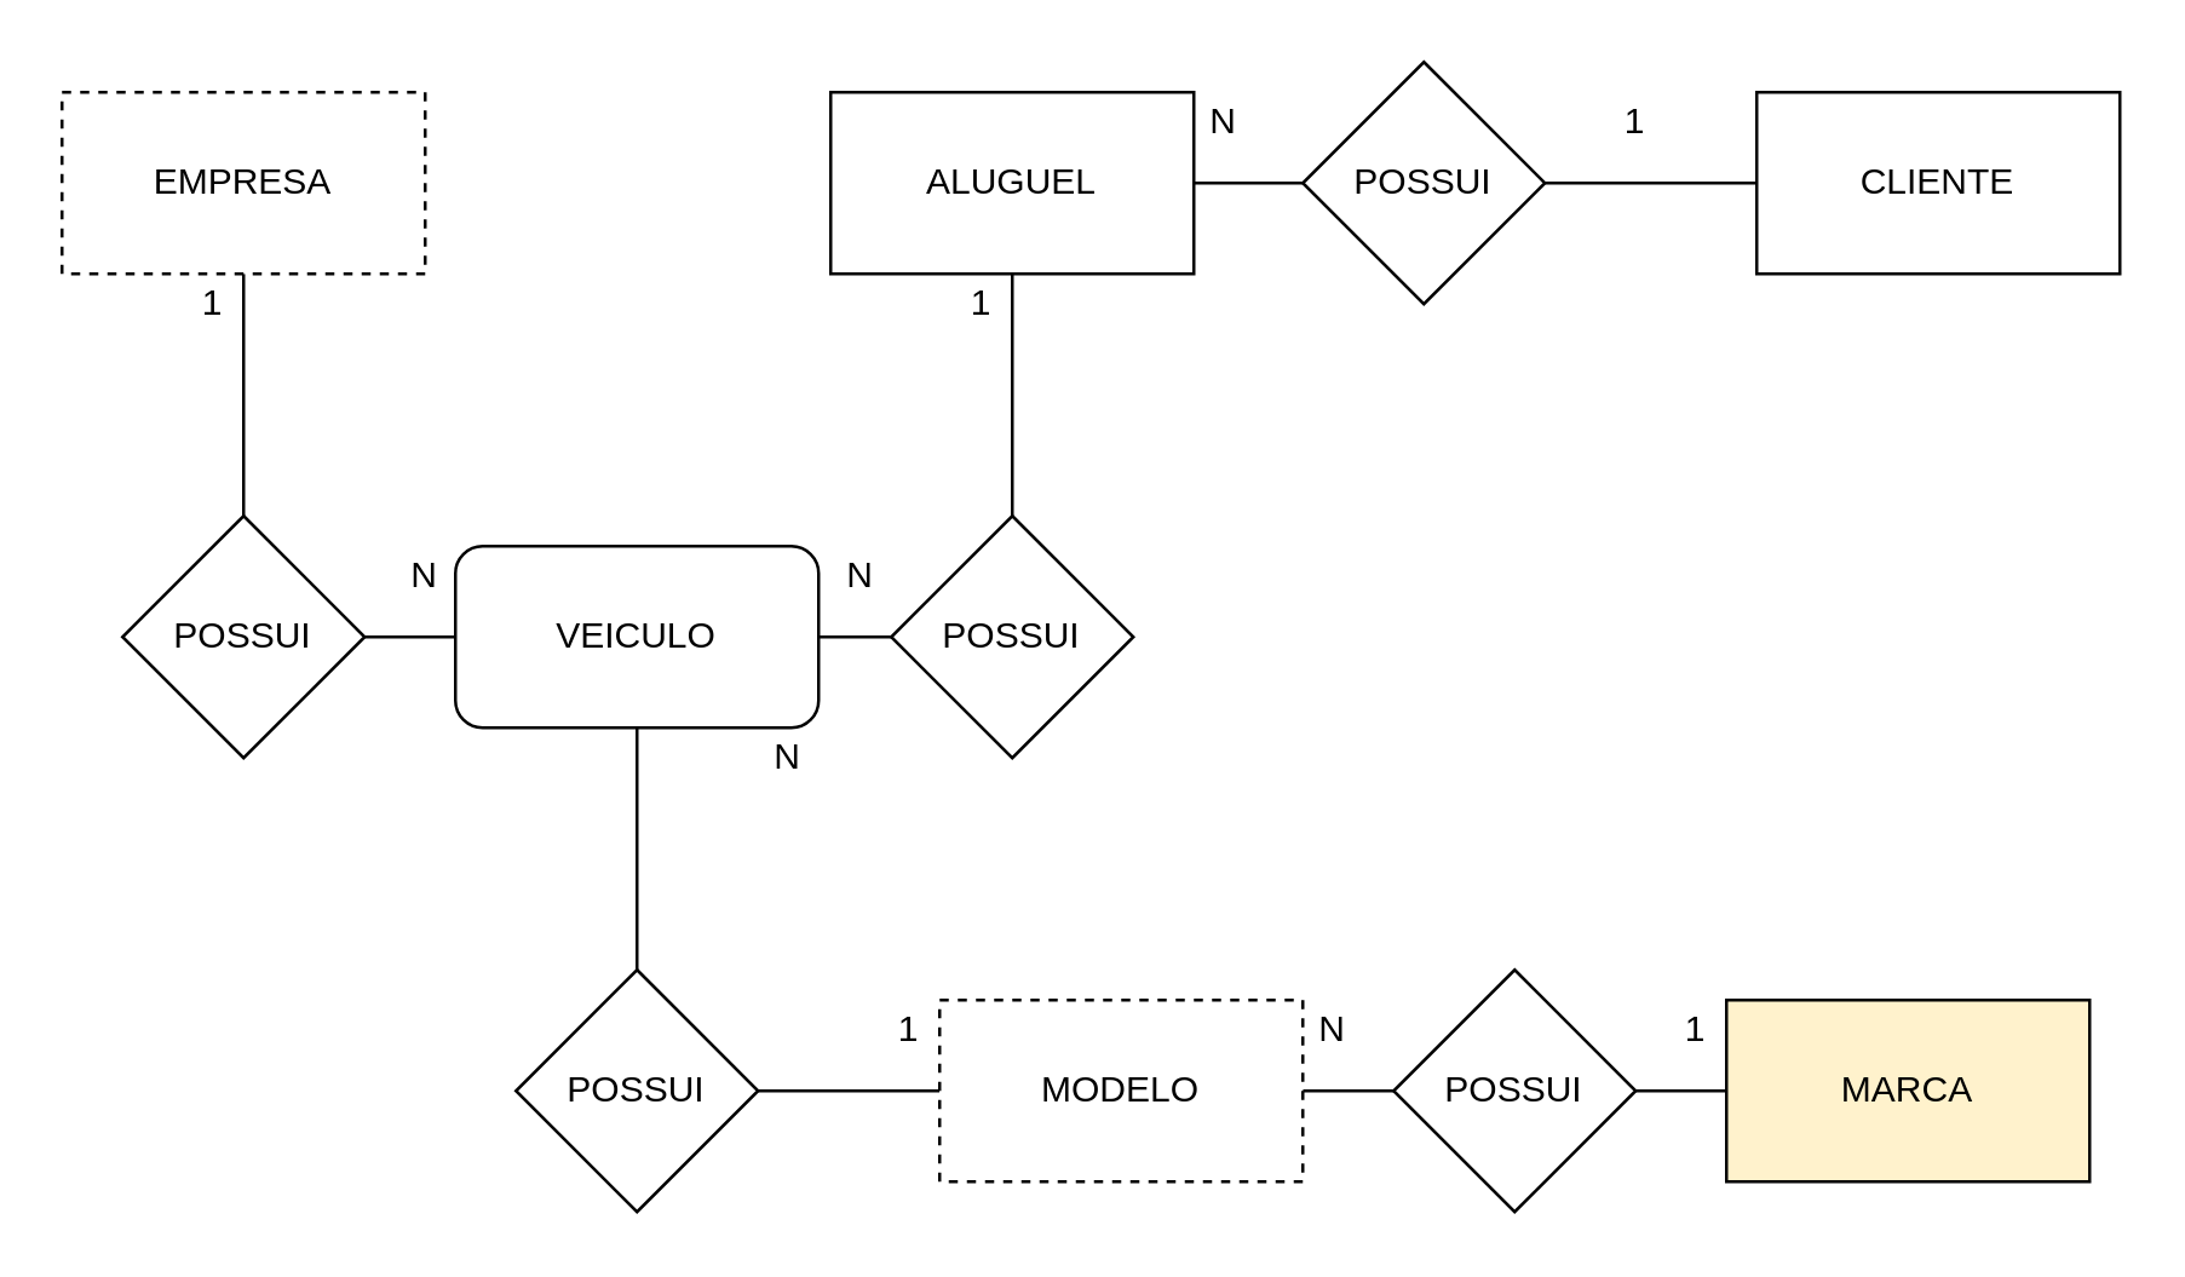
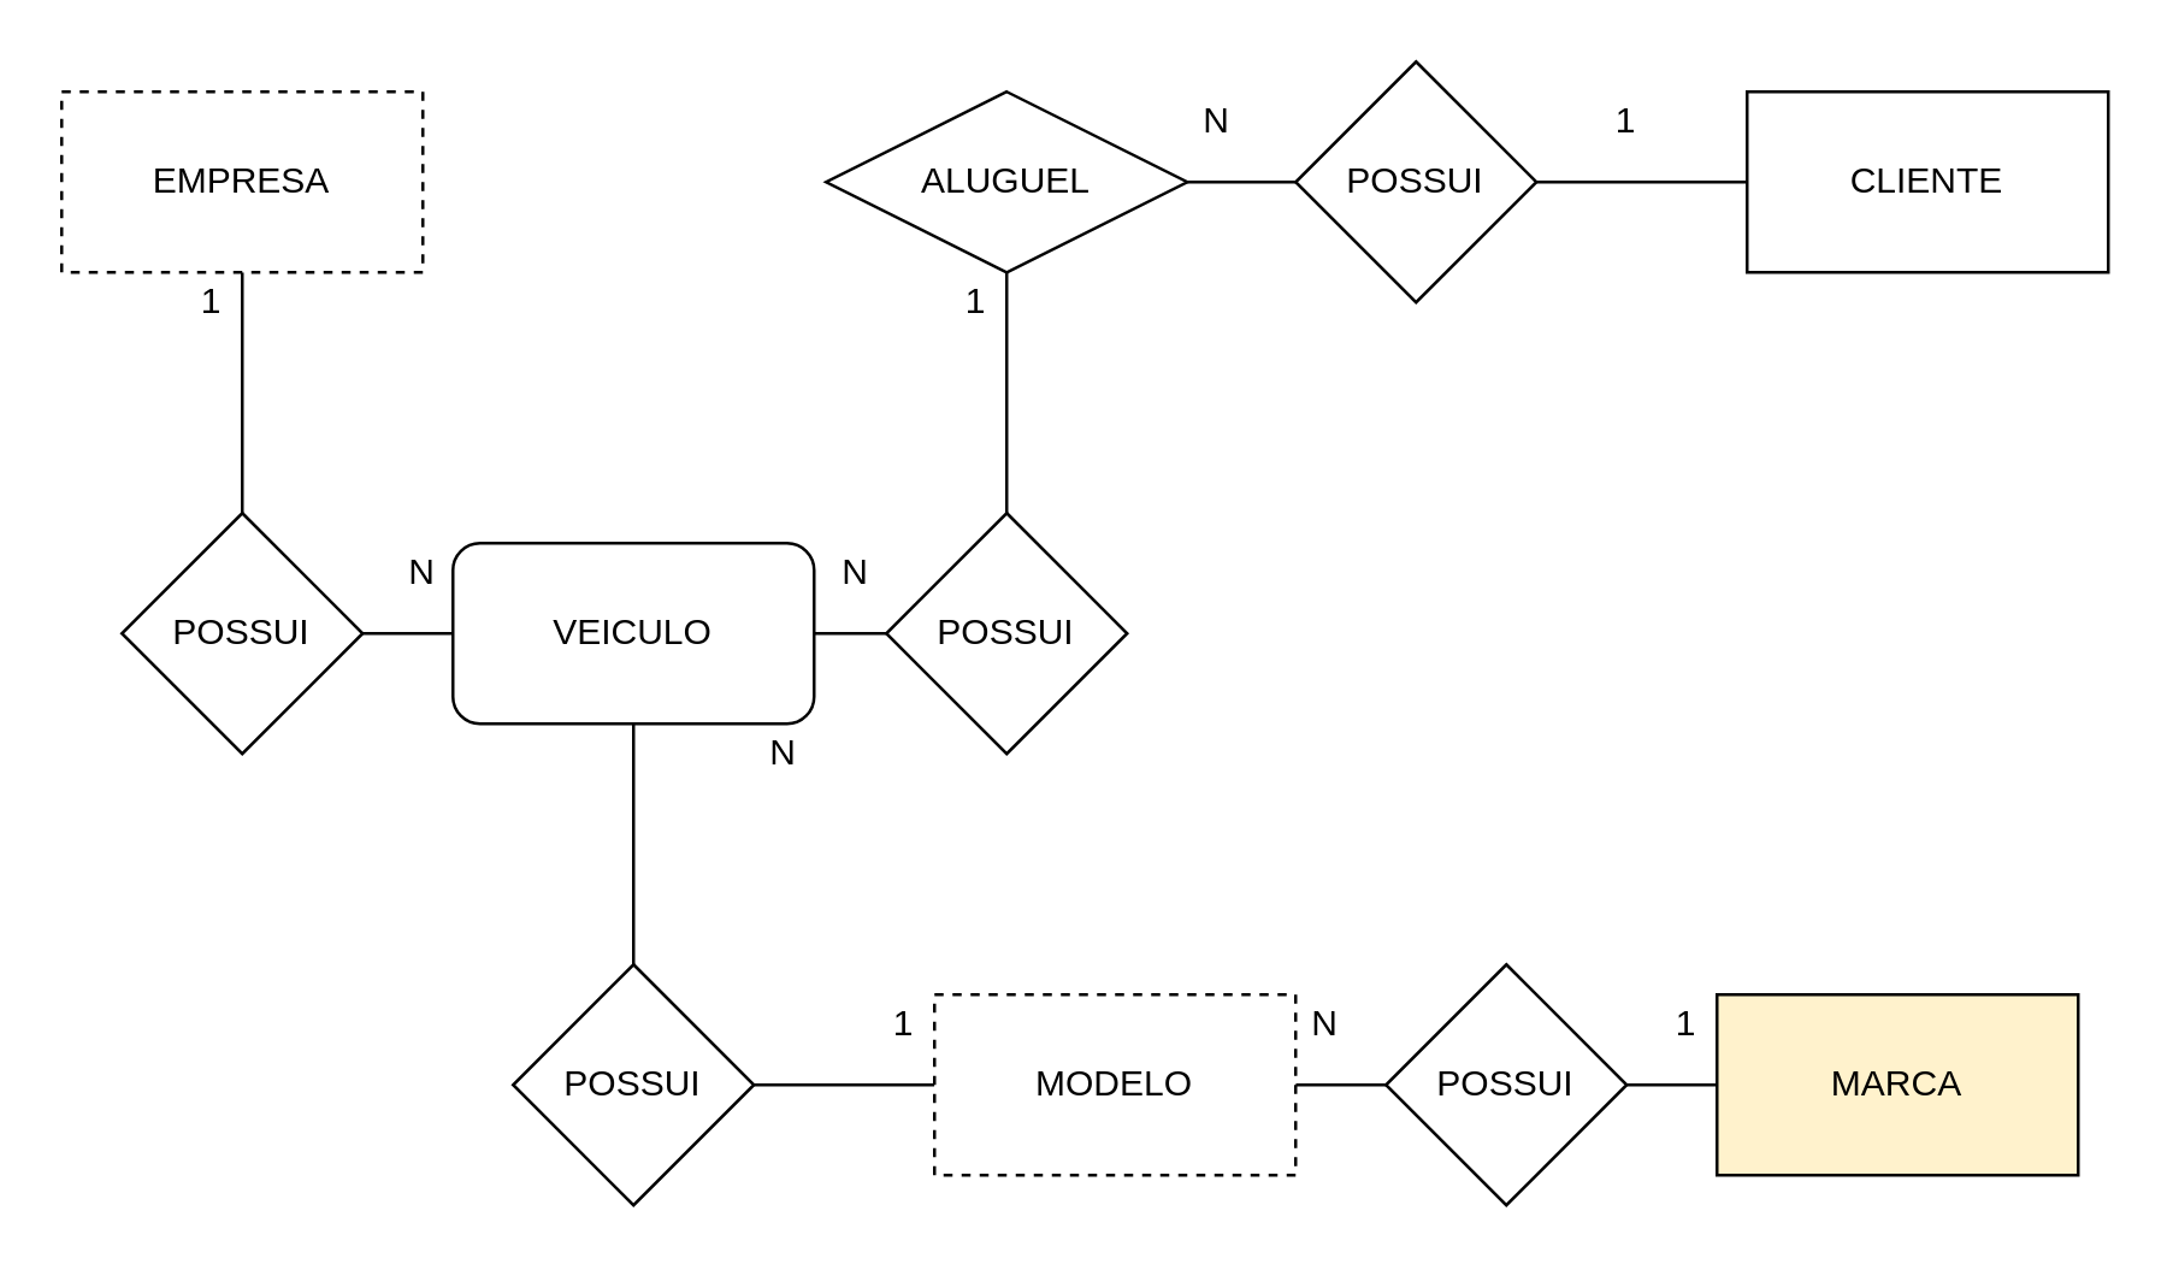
- <mxCell id="12" value="ALUGUEL" style="rounded=0;whiteSpace=wrap;html=1;" vertex="1" parent="1"><mxGeometry x="274" y="30" width="120" height="60" as="geometry" /></mxCell>
+ <mxCell id="12" value="ALUGUEL" style="rhombus;whiteSpace=wrap;html=1;" vertex="1" parent="1"><mxGeometry x="274" y="30" width="120" height="60" as="geometry" /></mxCell>
